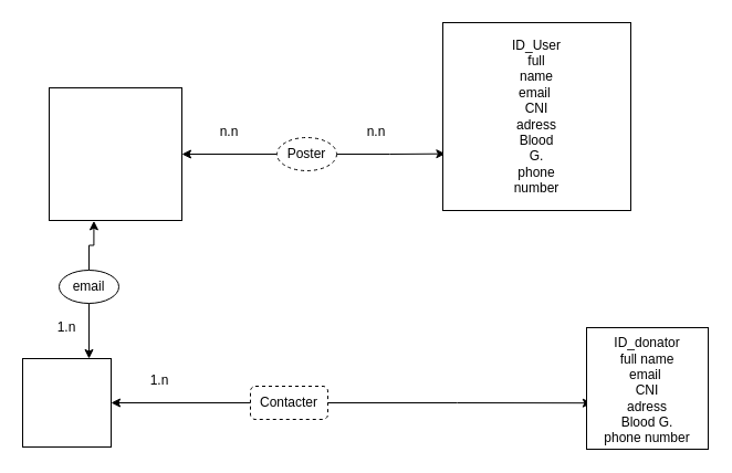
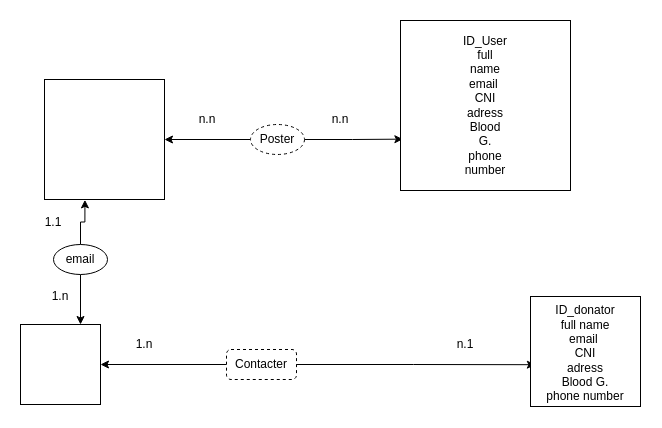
+ <mxCell id="22" value="1.1" style="text;html=1;strokeColor=none;fillColor=none;align=center;verticalAlign=middle;whiteSpace=wrap;rounded=0;" vertex="1" parent="1"><mxGeometry x="33" y="211.5" width="40" height="20" as="geometry" /></mxCell>
+ <mxCell id="19" value="n.1" style="text;html=1;strokeColor=none;fillColor=none;align=center;verticalAlign=middle;whiteSpace=wrap;rounded=0;" vertex="1" parent="1"><mxGeometry x="445" y="334" width="40" height="20" as="geometry" /></mxCell>
